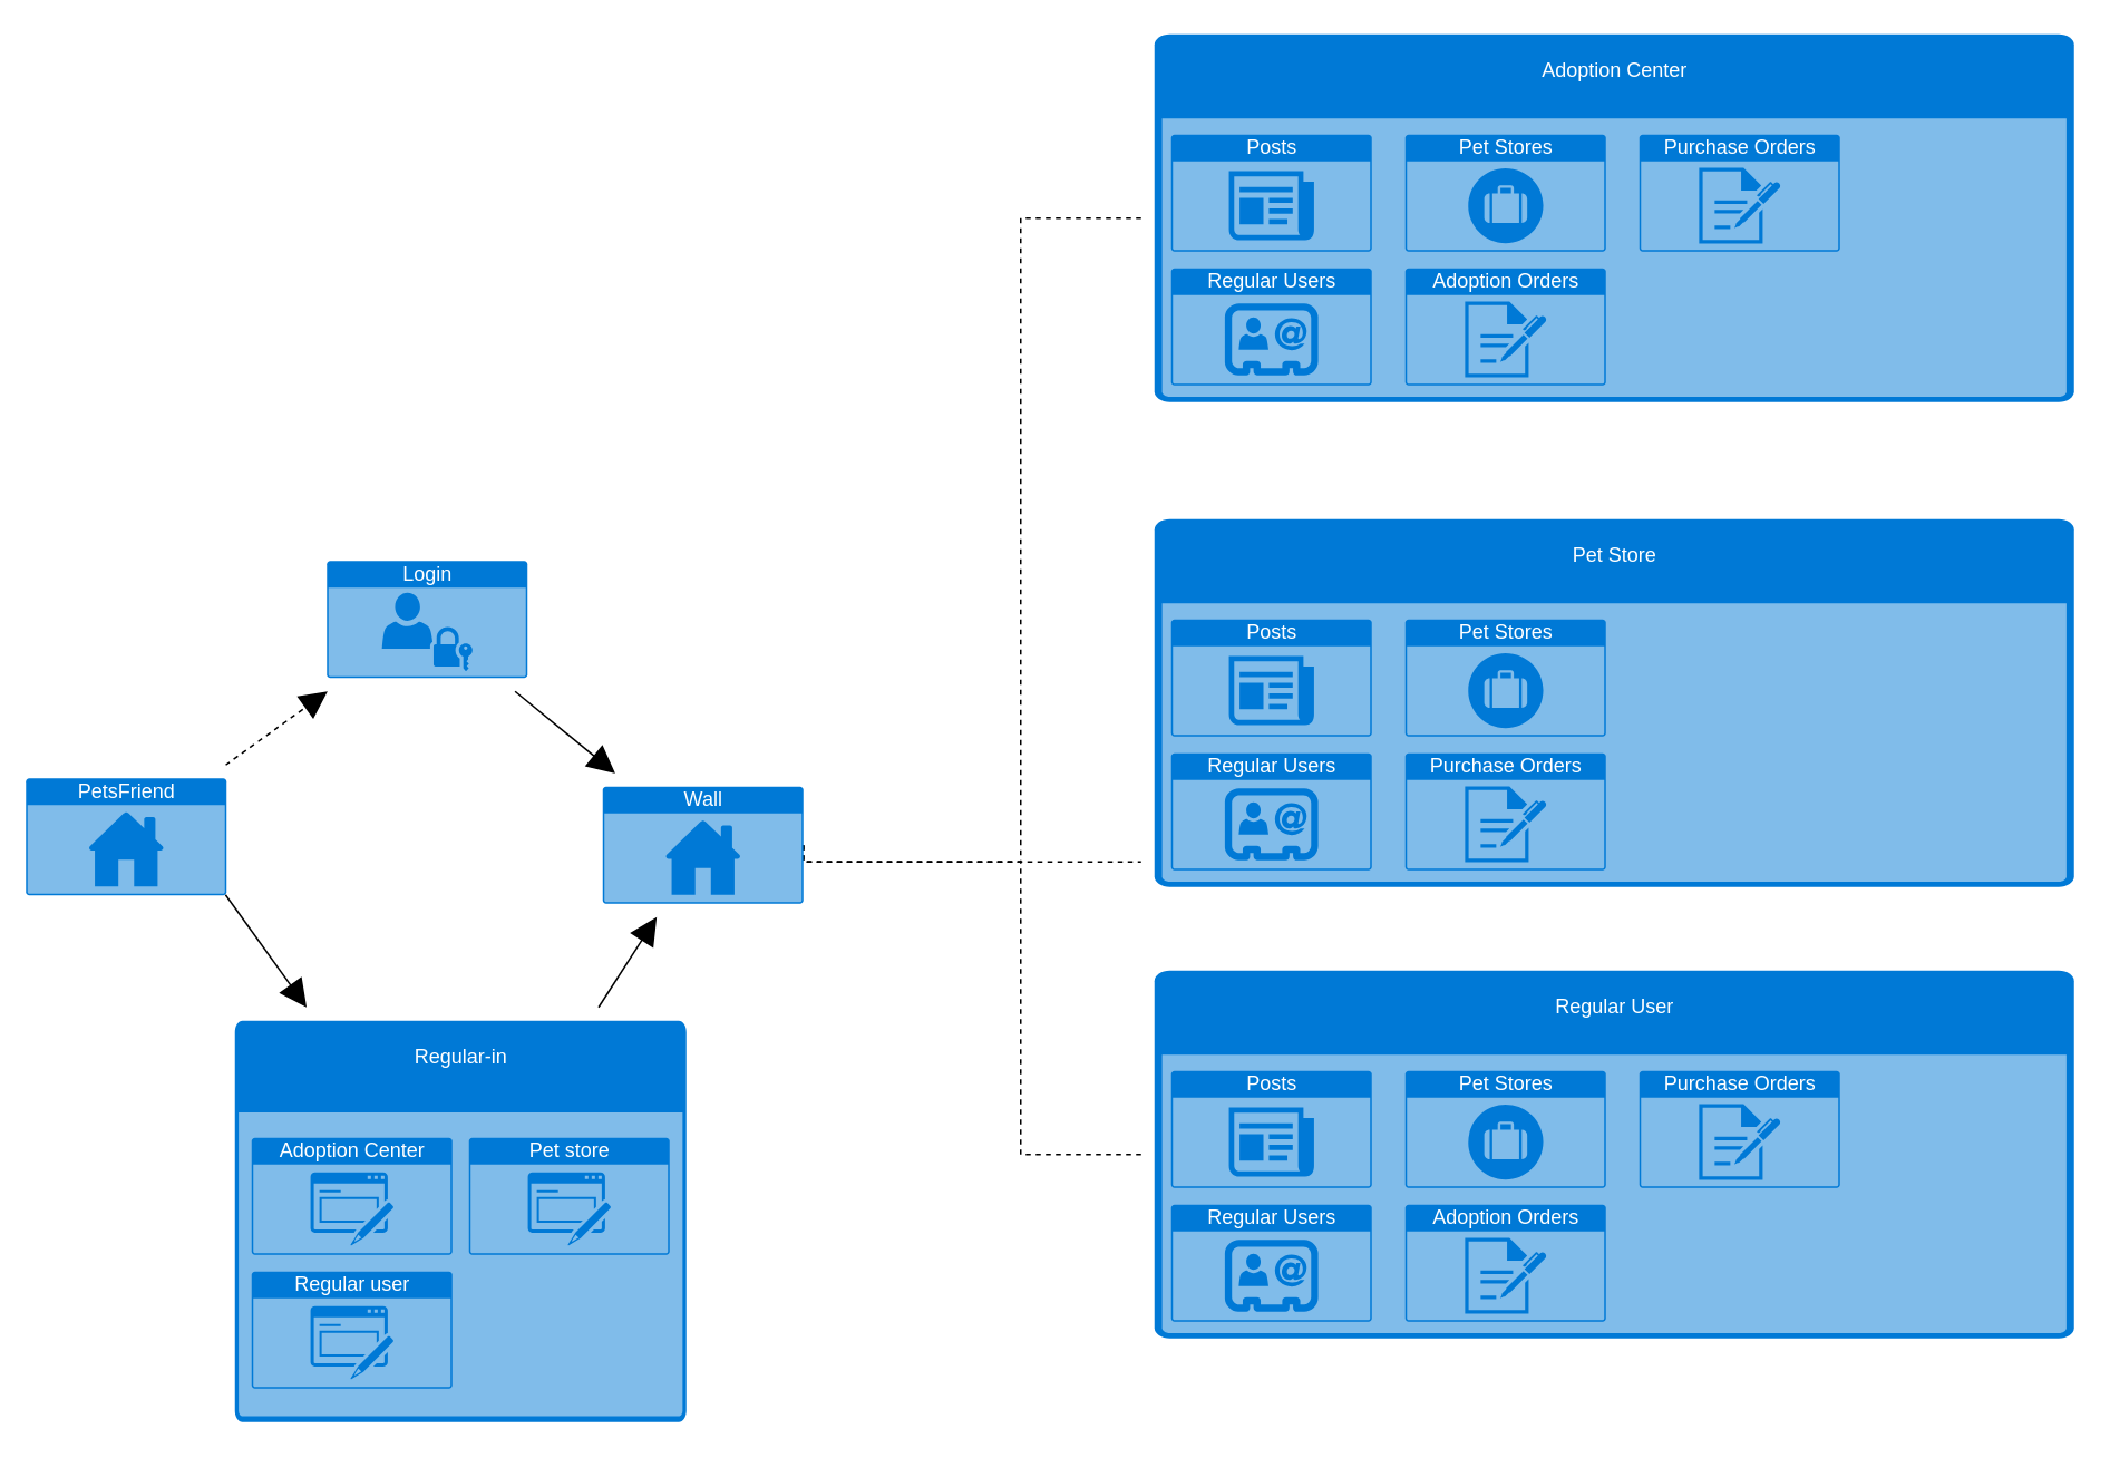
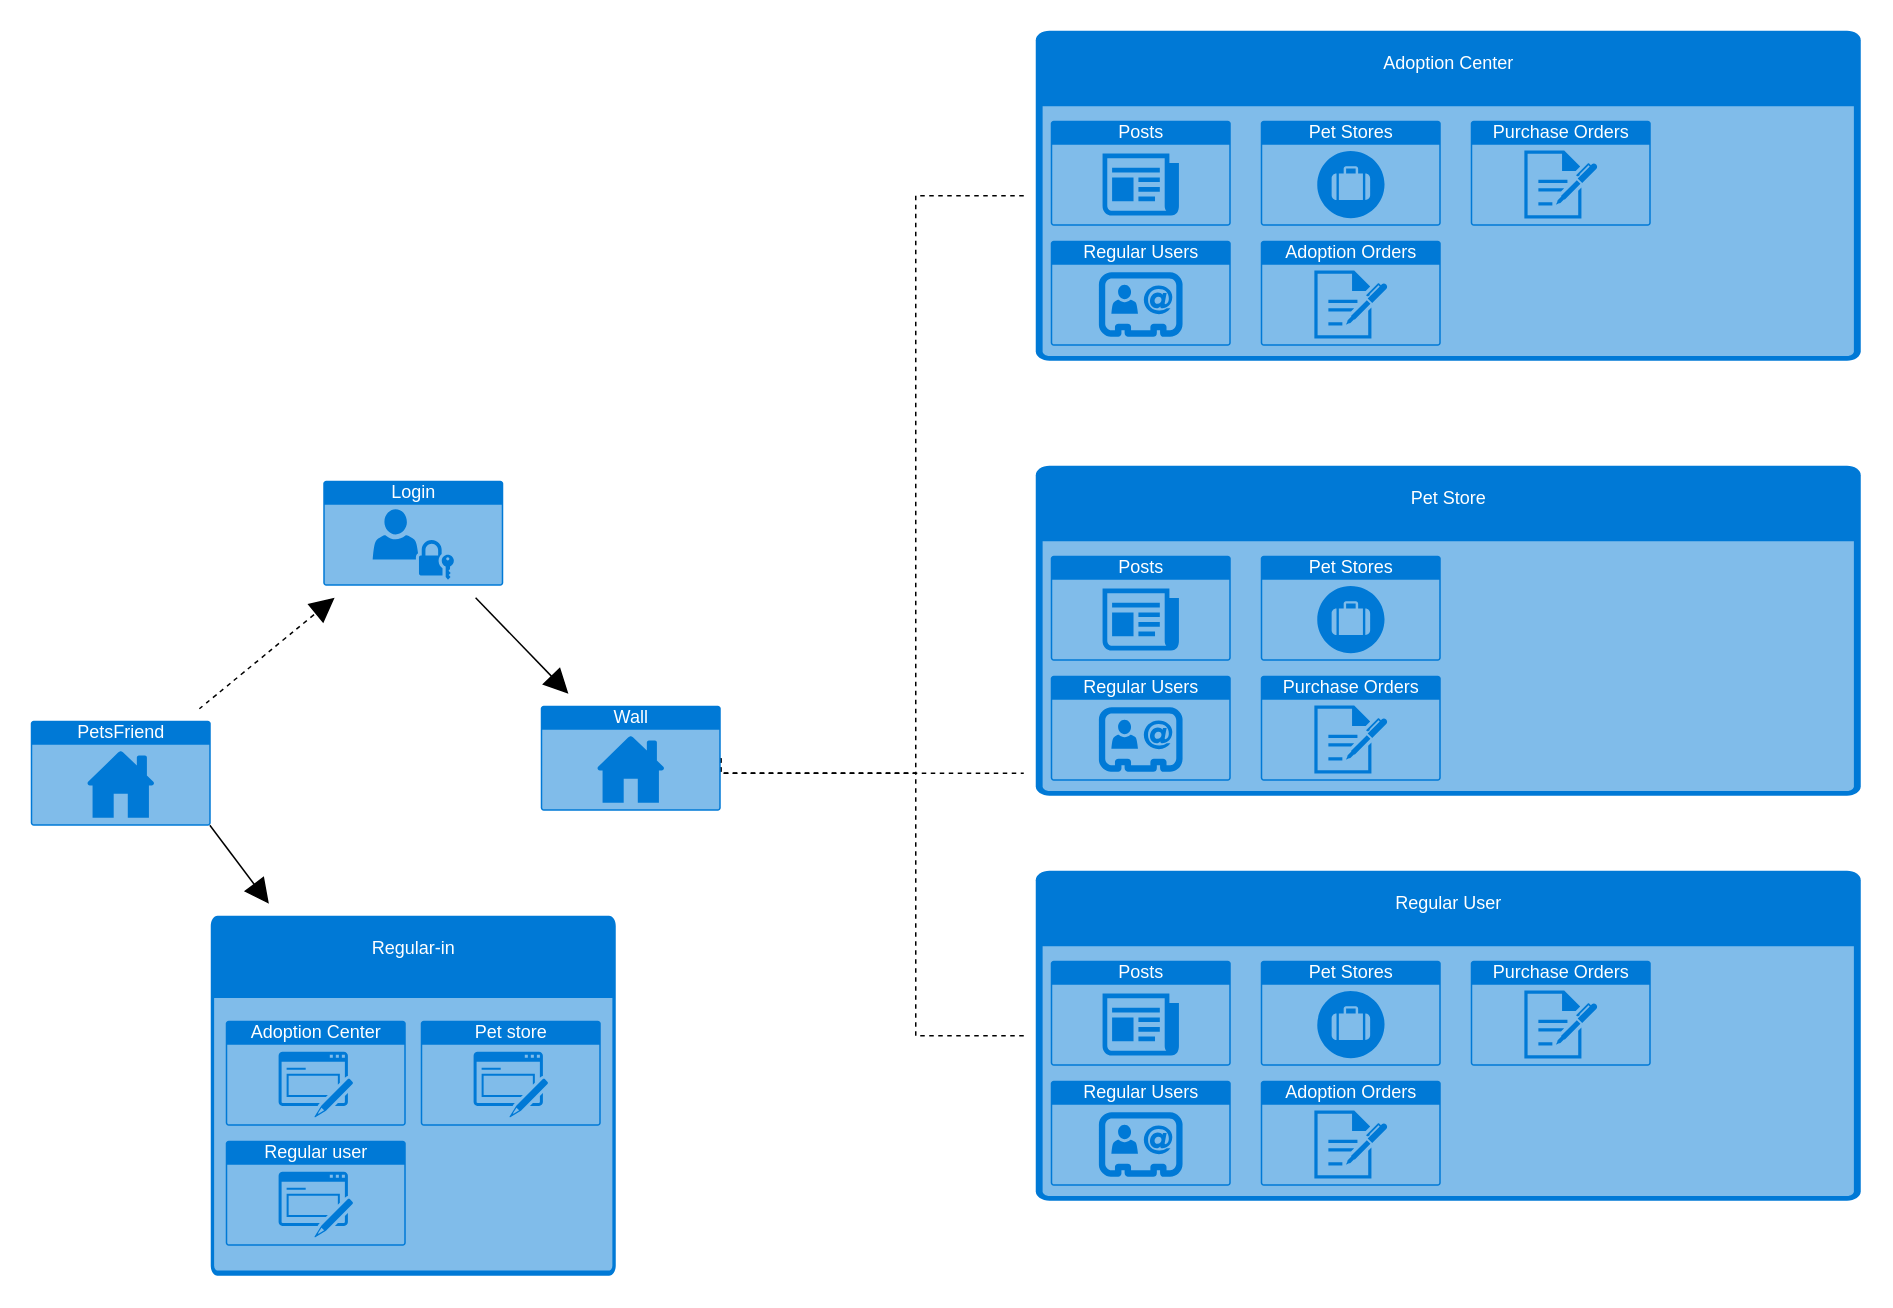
- <mxCell id="28" value="Login&lt;br&gt;" style="html=1;strokeColor=none;fillColor=#0079D6;labelPosition=center;verticalLabelPosition=middle;verticalAlign=top;align=center;fontSize=12;outlineConnect=0;spacingTop=-6;fontColor=#FFFFFF;sketch=0;shape=mxgraph.sitemap.login;" parent="1" vertex="1"><mxGeometry x="195" y="335" width="120" height="70" as="geometry" /></mxCell>
+ <mxCell id="28" value="Login&lt;br&gt;" style="html=1;strokeColor=none;fillColor=#0079D6;labelPosition=center;verticalLabelPosition=middle;verticalAlign=top;align=center;fontSize=12;outlineConnect=0;spacingTop=-6;fontColor=#FFFFFF;sketch=0;shape=mxgraph.sitemap.login;" parent="1" vertex="1"><mxGeometry x="215" y="320" width="120" height="70" as="geometry" /></mxCell>
- <mxCell id="4" value="PetsFriend" style="html=1;strokeColor=none;fillColor=#0079D6;labelPosition=center;verticalLabelPosition=middle;verticalAlign=top;align=center;fontSize=12;outlineConnect=0;spacingTop=-6;fontColor=#FFFFFF;sketch=0;shape=mxgraph.sitemap.home;" parent="1" vertex="1"><mxGeometry x="15" y="465" width="120" height="70" as="geometry" /></mxCell>
+ <mxCell id="4" value="PetsFriend" style="html=1;strokeColor=none;fillColor=#0079D6;labelPosition=center;verticalLabelPosition=middle;verticalAlign=top;align=center;fontSize=12;outlineConnect=0;spacingTop=-6;fontColor=#FFFFFF;sketch=0;shape=mxgraph.sitemap.home;" parent="1" vertex="1"><mxGeometry x="20" y="480" width="120" height="70" as="geometry" /></mxCell>
- <mxCell id="6" style="rounded=0;orthogonalLoop=1;jettySize=auto;html=1;fontSize=12;endArrow=block;endFill=1;startSize=14;endSize=14;sourcePerimeterSpacing=8;targetPerimeterSpacing=8;" parent="1" source="29" target="10" edge="1"><mxGeometry relative="1" as="geometry"><mxPoint x="317.885" y="602" as="sourcePoint" /></mxGeometry></mxCell>
